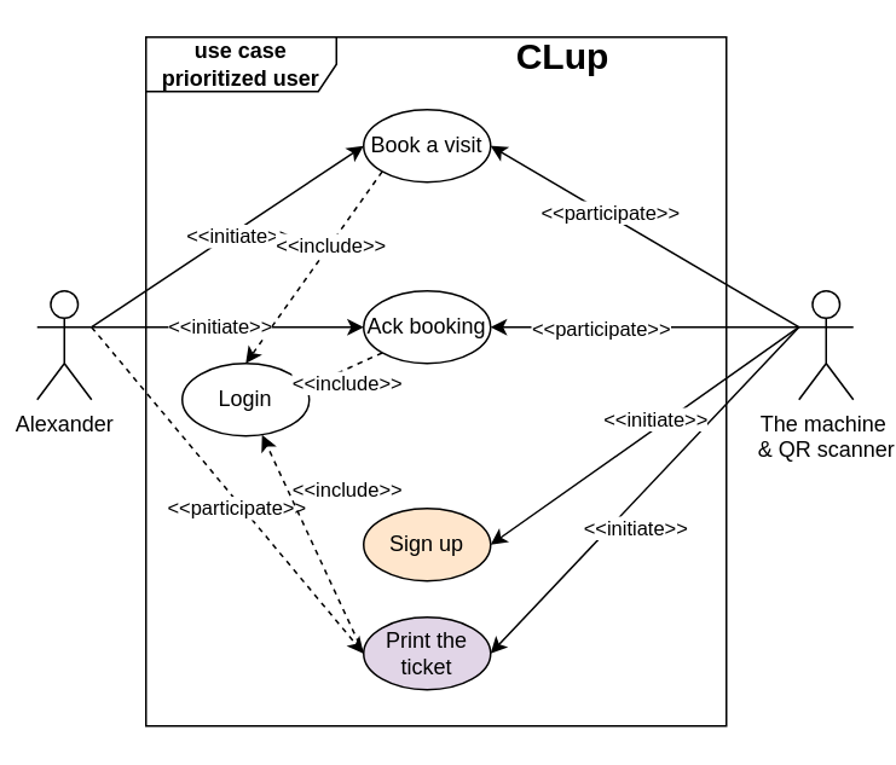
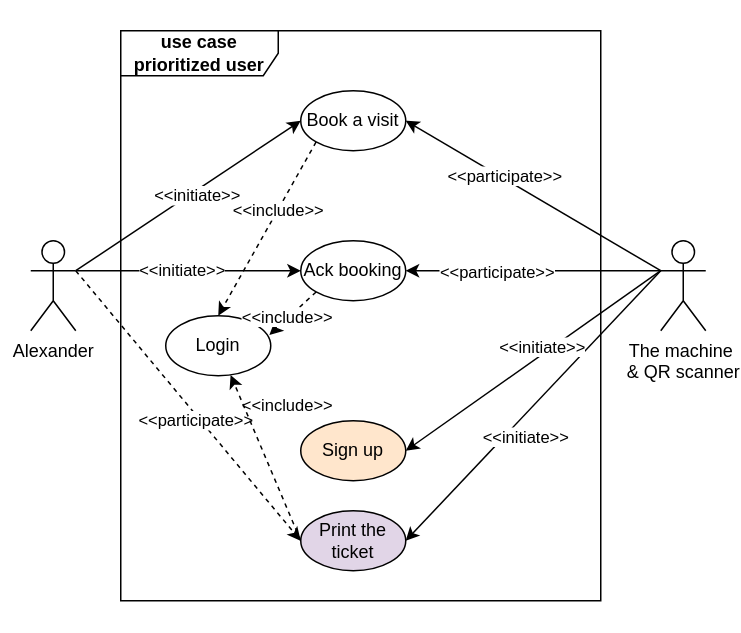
- <mxCell id="19" value="&lt;b&gt;&lt;font style=&quot;font-size: 20px&quot;&gt;CLup&lt;/font&gt;&lt;/b&gt;" style="text;html=1;strokeColor=none;fillColor=none;align=center;verticalAlign=middle;whiteSpace=wrap;rounded=0;" vertex="1" parent="1"><mxGeometry x="290" y="20" width="40" height="20" as="geometry" /></mxCell>
- <mxCell id="23" value="Login" style="ellipse;whiteSpace=wrap;html=1;" vertex="1" parent="1"><mxGeometry x="100" y="200" width="70" height="40" as="geometry" /></mxCell>
+ <mxCell id="23" value="Login" style="ellipse;whiteSpace=wrap;html=1;" vertex="1" parent="1"><mxGeometry x="110" y="210" width="70" height="40" as="geometry" /></mxCell>
